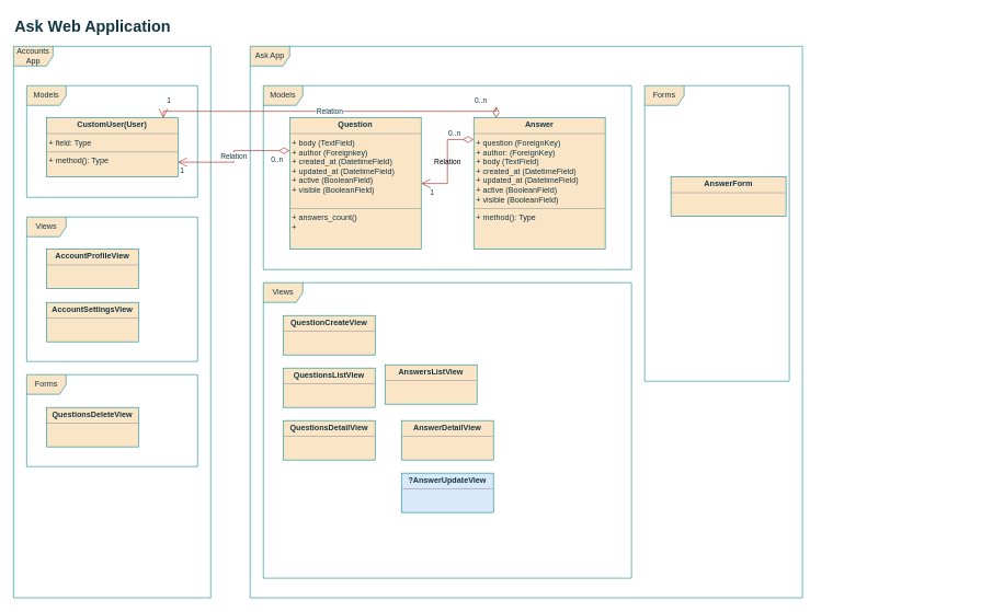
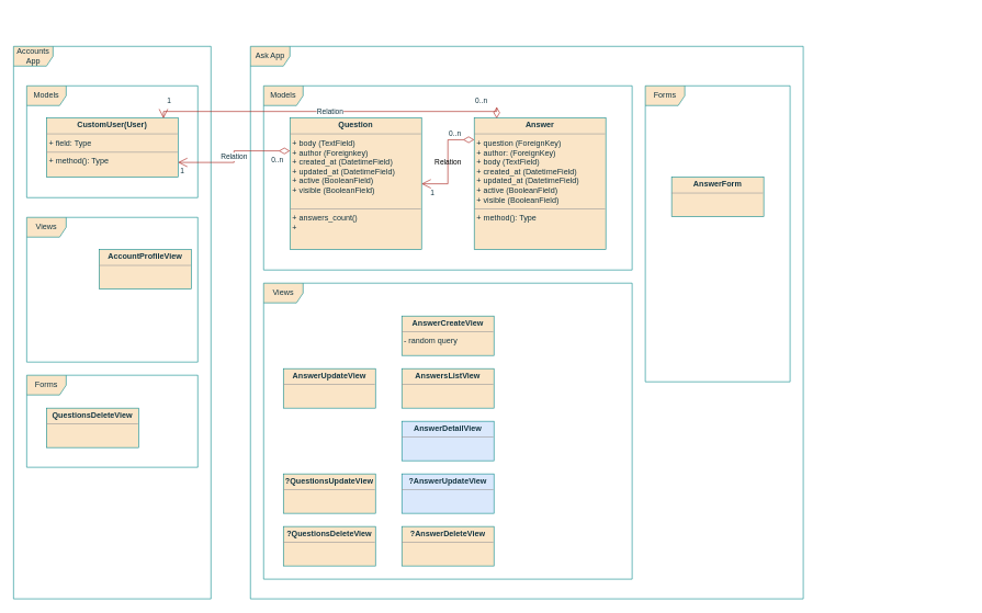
- <mxCell id="42" value="Ask Web Application" style="text;strokeColor=none;fillColor=none;html=1;fontSize=24;fontStyle=1;verticalAlign=middle;align=center;fontColor=#143642;" parent="1" vertex="1"><mxGeometry x="20" y="20" width="240" height="40" as="geometry" /></mxCell>
- <mxCell id="38" value="&lt;p style=&quot;margin:0px;margin-top:4px;text-align:center;&quot;&gt;&lt;b&gt;AnswerForm&lt;/b&gt;&lt;/p&gt;&lt;hr size=&quot;1&quot;&gt;&lt;div style=&quot;height:2px;&quot;&gt;&lt;/div&gt;" style="verticalAlign=top;align=left;overflow=fill;fontSize=12;fontFamily=Helvetica;html=1;whiteSpace=wrap;strokeColor=#0F8B8D;fontColor=#143642;fillColor=#FAE5C7;" parent="1" vertex="1"><mxGeometry x="1020" y="268.95" width="175" height="60" as="geometry" /></mxCell>
+ <mxCell id="38" value="&lt;p style=&quot;margin:0px;margin-top:4px;text-align:center;&quot;&gt;&lt;b&gt;AnswerForm&lt;/b&gt;&lt;/p&gt;&lt;hr size=&quot;1&quot;&gt;&lt;div style=&quot;height:2px;&quot;&gt;&lt;/div&gt;" style="verticalAlign=top;align=left;overflow=fill;fontSize=12;fontFamily=Helvetica;html=1;whiteSpace=wrap;strokeColor=#0F8B8D;fontColor=#143642;fillColor=#FAE5C7;" parent="1" vertex="1"><mxGeometry x="1020" y="268.95" width="140" height="60" as="geometry" /></mxCell>
- <mxCell id="36" value="&lt;p style=&quot;margin:0px;margin-top:4px;text-align:center;&quot;&gt;&lt;b&gt;AccountProfileView&lt;/b&gt;&lt;/p&gt;&lt;hr size=&quot;1&quot;&gt;&lt;div style=&quot;height:2px;&quot;&gt;&lt;/div&gt;" style="verticalAlign=top;align=left;overflow=fill;fontSize=12;fontFamily=Helvetica;html=1;whiteSpace=wrap;strokeColor=#0F8B8D;fontColor=#143642;fillColor=#FAE5C7;" parent="1" vertex="1"><mxGeometry x="70" y="378.95" width="140" height="60" as="geometry" /></mxCell>
+ <mxCell id="36" value="&lt;p style=&quot;margin:0px;margin-top:4px;text-align:center;&quot;&gt;&lt;b&gt;AccountProfileView&lt;/b&gt;&lt;/p&gt;&lt;hr size=&quot;1&quot;&gt;&lt;div style=&quot;height:2px;&quot;&gt;&lt;/div&gt;" style="verticalAlign=top;align=left;overflow=fill;fontSize=12;fontFamily=Helvetica;html=1;whiteSpace=wrap;strokeColor=#0F8B8D;fontColor=#143642;fillColor=#FAE5C7;" parent="1" vertex="1"><mxGeometry x="150" y="378.95" width="140" height="60" as="geometry" /></mxCell>
- <mxCell id="39" value="&lt;p style=&quot;margin:0px;margin-top:4px;text-align:center;&quot;&gt;&lt;b&gt;AccountSettingsView&lt;/b&gt;&lt;/p&gt;&lt;hr size=&quot;1&quot;&gt;&lt;div style=&quot;height:2px;&quot;&gt;&lt;/div&gt;" style="verticalAlign=top;align=left;overflow=fill;fontSize=12;fontFamily=Helvetica;html=1;whiteSpace=wrap;strokeColor=#0F8B8D;fontColor=#143642;fillColor=#FAE5C7;" parent="1" vertex="1"><mxGeometry x="70" y="460" width="140" height="60" as="geometry" /></mxCell>
- <mxCell id="19" value="&lt;p style=&quot;margin:0px;margin-top:4px;text-align:center;&quot;&gt;&lt;b&gt;QuestionCreateView&lt;/b&gt;&lt;/p&gt;&lt;hr size=&quot;1&quot;&gt;&lt;div style=&quot;height:2px;&quot;&gt;&lt;/div&gt;" style="verticalAlign=top;align=left;overflow=fill;fontSize=12;fontFamily=Helvetica;html=1;whiteSpace=wrap;strokeColor=#0F8B8D;fontColor=#143642;fillColor=#FAE5C7;" parent="1" vertex="1"><mxGeometry x="430" y="480" width="140" height="60" as="geometry" /></mxCell>
+ <mxCell id="30" value="&lt;p style=&quot;margin:0px;margin-top:4px;text-align:center;&quot;&gt;&lt;b&gt;AnswerCreateView&lt;/b&gt;&lt;/p&gt;&lt;hr size=&quot;1&quot;&gt;&lt;div style=&quot;height:2px;&quot;&gt;&amp;nbsp;- random query&lt;/div&gt;" style="verticalAlign=top;align=left;overflow=fill;fontSize=12;fontFamily=Helvetica;html=1;whiteSpace=wrap;strokeColor=#0F8B8D;fontColor=#143642;fillColor=#FAE5C7;" parent="1" vertex="1"><mxGeometry x="610" y="480" width="140" height="60" as="geometry" /></mxCell>
- <mxCell id="20" value="&lt;p style=&quot;margin:0px;margin-top:4px;text-align:center;&quot;&gt;&lt;b&gt;QuestionsListView&lt;/b&gt;&lt;/p&gt;&lt;hr size=&quot;1&quot;&gt;&lt;div style=&quot;height:2px;&quot;&gt;&lt;/div&gt;" style="verticalAlign=top;align=left;overflow=fill;fontSize=12;fontFamily=Helvetica;html=1;whiteSpace=wrap;strokeColor=#0F8B8D;fontColor=#143642;fillColor=#FAE5C7;" parent="1" vertex="1"><mxGeometry x="430" y="560" width="140" height="60" as="geometry" /></mxCell>
+ <mxCell id="20" value="&lt;p style=&quot;margin:0px;margin-top:4px;text-align:center;&quot;&gt;&lt;b&gt;AnswerUpdateView&lt;/b&gt;&lt;/p&gt;&lt;hr size=&quot;1&quot;&gt;&lt;div style=&quot;height:2px;&quot;&gt;&lt;/div&gt;" style="verticalAlign=top;align=left;overflow=fill;fontSize=12;fontFamily=Helvetica;html=1;whiteSpace=wrap;strokeColor=#0F8B8D;fontColor=#143642;fillColor=#FAE5C7;" parent="1" vertex="1"><mxGeometry x="430" y="560" width="140" height="60" as="geometry" /></mxCell>
- <mxCell id="31" value="&lt;p style=&quot;margin:0px;margin-top:4px;text-align:center;&quot;&gt;&lt;b&gt;AnswersListView&lt;/b&gt;&lt;/p&gt;&lt;hr size=&quot;1&quot;&gt;&lt;div style=&quot;height:2px;&quot;&gt;&lt;/div&gt;" style="verticalAlign=top;align=left;overflow=fill;fontSize=12;fontFamily=Helvetica;html=1;whiteSpace=wrap;strokeColor=#0F8B8D;fontColor=#143642;fillColor=#FAE5C7;" parent="1" vertex="1"><mxGeometry x="585" y="555" width="140" height="60" as="geometry" /></mxCell>
+ <mxCell id="31" value="&lt;p style=&quot;margin:0px;margin-top:4px;text-align:center;&quot;&gt;&lt;b&gt;AnswersListView&lt;/b&gt;&lt;/p&gt;&lt;hr size=&quot;1&quot;&gt;&lt;div style=&quot;height:2px;&quot;&gt;&lt;/div&gt;" style="verticalAlign=top;align=left;overflow=fill;fontSize=12;fontFamily=Helvetica;html=1;whiteSpace=wrap;strokeColor=#0F8B8D;fontColor=#143642;fillColor=#FAE5C7;" parent="1" vertex="1"><mxGeometry x="610" y="560" width="140" height="60" as="geometry" /></mxCell>
- <mxCell id="27" value="&lt;p style=&quot;margin:0px;margin-top:4px;text-align:center;&quot;&gt;&lt;b&gt;QuestionsDetailView&lt;/b&gt;&lt;/p&gt;&lt;hr size=&quot;1&quot;&gt;&lt;div style=&quot;height:2px;&quot;&gt;&lt;/div&gt;" style="verticalAlign=top;align=left;overflow=fill;fontSize=12;fontFamily=Helvetica;html=1;whiteSpace=wrap;strokeColor=#0F8B8D;fontColor=#143642;fillColor=#FAE5C7;" parent="1" vertex="1"><mxGeometry x="430" y="640" width="140" height="60" as="geometry" /></mxCell>
- <mxCell id="32" value="&lt;p style=&quot;margin:0px;margin-top:4px;text-align:center;&quot;&gt;&lt;b&gt;AnswerDetailView&lt;/b&gt;&lt;/p&gt;&lt;hr size=&quot;1&quot;&gt;&lt;div style=&quot;height:2px;&quot;&gt;&lt;/div&gt;" style="verticalAlign=top;align=left;overflow=fill;fontSize=12;fontFamily=Helvetica;html=1;whiteSpace=wrap;strokeColor=#0F8B8D;fontColor=#143642;fillColor=#FAE5C7;" parent="1" vertex="1"><mxGeometry x="610" y="640" width="140" height="60" as="geometry" /></mxCell>
+ <mxCell id="32" value="&lt;p style=&quot;margin:0px;margin-top:4px;text-align:center;&quot;&gt;&lt;b&gt;AnswerDetailView&lt;/b&gt;&lt;/p&gt;&lt;hr size=&quot;1&quot;&gt;&lt;div style=&quot;height:2px;&quot;&gt;&lt;/div&gt;" style="verticalAlign=top;align=left;overflow=fill;fontSize=12;fontFamily=Helvetica;html=1;whiteSpace=wrap;strokeColor=#0F8B8D;fontColor=#143642;fillColor=#dae8fc;" parent="1" vertex="1"><mxGeometry x="610" y="640" width="140" height="60" as="geometry" /></mxCell>
+ <mxCell id="28" value="&lt;p style=&quot;margin:0px;margin-top:4px;text-align:center;&quot;&gt;&lt;b&gt;?QuestionsUpdateView&lt;/b&gt;&lt;/p&gt;&lt;hr size=&quot;1&quot;&gt;&lt;div style=&quot;height:2px;&quot;&gt;&lt;/div&gt;" style="verticalAlign=top;align=left;overflow=fill;fontSize=12;fontFamily=Helvetica;html=1;whiteSpace=wrap;strokeColor=#0F8B8D;fontColor=#143642;fillColor=#FAE5C7;" parent="1" vertex="1"><mxGeometry x="430" y="720" width="140" height="60" as="geometry" /></mxCell>
+ <mxCell id="29" value="&lt;p style=&quot;margin:0px;margin-top:4px;text-align:center;&quot;&gt;&lt;b&gt;?QuestionsDeleteView&lt;/b&gt;&lt;/p&gt;&lt;hr size=&quot;1&quot;&gt;&lt;div style=&quot;height:2px;&quot;&gt;&lt;/div&gt;" style="verticalAlign=top;align=left;overflow=fill;fontSize=12;fontFamily=Helvetica;html=1;whiteSpace=wrap;strokeColor=#0F8B8D;fontColor=#143642;fillColor=#FAE5C7;" parent="1" vertex="1"><mxGeometry x="430" y="800" width="140" height="60" as="geometry" /></mxCell>
+ <mxCell id="34" value="&lt;p style=&quot;margin:0px;margin-top:4px;text-align:center;&quot;&gt;&lt;b&gt;?AnswerDeleteView&lt;/b&gt;&lt;/p&gt;&lt;hr size=&quot;1&quot;&gt;&lt;div style=&quot;height:2px;&quot;&gt;&lt;/div&gt;" style="verticalAlign=top;align=left;overflow=fill;fontSize=12;fontFamily=Helvetica;html=1;whiteSpace=wrap;strokeColor=#0F8B8D;fontColor=#143642;fillColor=#FAE5C7;" parent="1" vertex="1"><mxGeometry x="610" y="800" width="140" height="60" as="geometry" /></mxCell>
